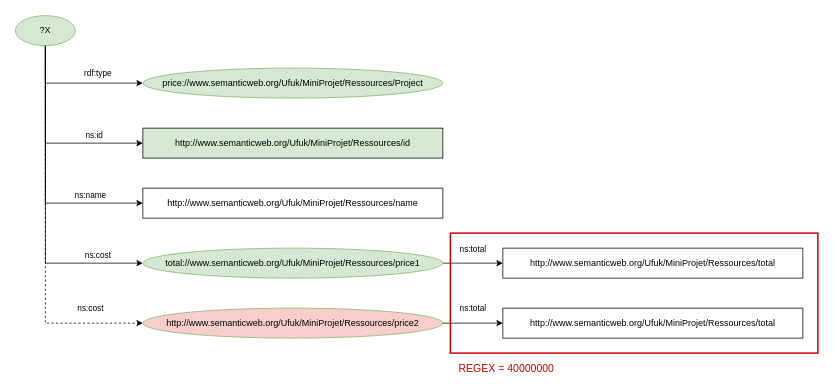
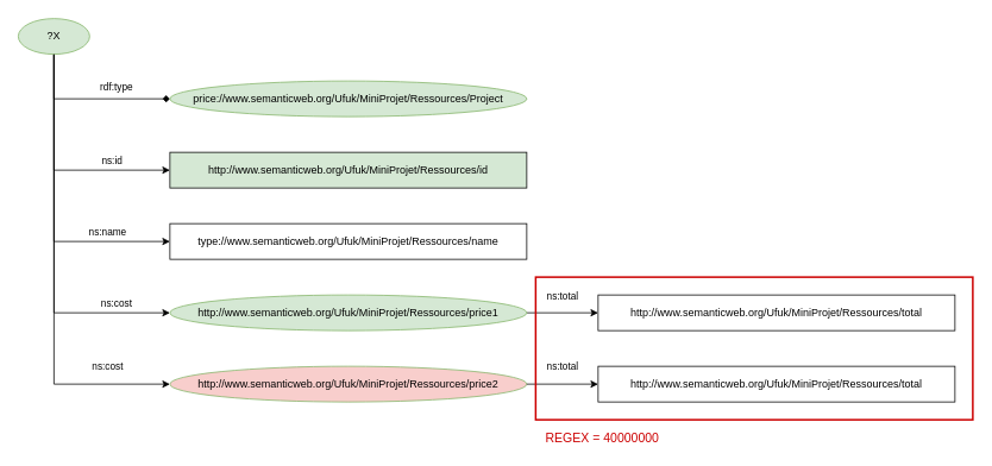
- <mxCell id="2" value="&lt;br&gt;rdf:type" style="edgeStyle=orthogonalEdgeStyle;rounded=0;orthogonalLoop=1;jettySize=auto;html=1;labelBackgroundColor=none;entryX=0;entryY=0.5;entryDx=0;entryDy=0;" parent="1" source="6" target="7" edge="1"><mxGeometry x="0.333" y="20" relative="1" as="geometry"><Array as="points"><mxPoint x="60" y="110" /></Array><mxPoint as="offset" /></mxGeometry></mxCell>
+ <mxCell id="2" value="&lt;br&gt;rdf:type" style="edgeStyle=orthogonalEdgeStyle;rounded=0;orthogonalLoop=1;jettySize=auto;html=1;labelBackgroundColor=none;entryX=0;entryY=0.5;entryDx=0;entryDy=0;endArrow=diamond;" parent="1" source="6" target="7" edge="1"><mxGeometry x="0.333" y="20" relative="1" as="geometry"><Array as="points"><mxPoint x="60" y="110" /></Array><mxPoint as="offset" /></mxGeometry></mxCell>
- <mxCell id="9" value="http://www.semanticweb.org/Ufuk/MiniProjet/Ressources/name" style="rounded=0;whiteSpace=wrap;html=1;" parent="1" vertex="1"><mxGeometry x="190" y="250" width="400" height="40" as="geometry" /></mxCell>
+ <mxCell id="9" value="type://www.semanticweb.org/Ufuk/MiniProjet/Ressources/name" style="rounded=0;whiteSpace=wrap;html=1;" parent="1" vertex="1"><mxGeometry x="190" y="250" width="400" height="40" as="geometry" /></mxCell>
- <mxCell id="11" value="&lt;span&gt;total://www.semanticweb.org/Ufuk/MiniProjet/Ressources/price1&lt;/span&gt;" style="ellipse;whiteSpace=wrap;html=1;fillColor=#d5e8d4;strokeColor=#82b366;" parent="1" vertex="1"><mxGeometry x="190" y="330" width="400" height="40" as="geometry" /></mxCell>
+ <mxCell id="11" value="&lt;span&gt;http://www.semanticweb.org/Ufuk/MiniProjet/Ressources/price1&lt;/span&gt;" style="ellipse;whiteSpace=wrap;html=1;fillColor=#d5e8d4;strokeColor=#82b366;" parent="1" vertex="1"><mxGeometry x="190" y="330" width="400" height="40" as="geometry" /></mxCell>
- <mxCell id="12" value="ns:cost" style="edgeStyle=orthogonalEdgeStyle;rounded=0;orthogonalLoop=1;jettySize=auto;html=1;labelBackgroundColor=none;entryX=0;entryY=0.5;entryDx=0;entryDy=0;exitX=0.5;exitY=1;exitDx=0;exitDy=0;dashed=1;" parent="1" source="6" target="13" edge="1"><mxGeometry x="0.4" y="60" relative="1" as="geometry"><mxPoint x="60" y="100.5" as="sourcePoint" /><mxPoint x="527" y="360.5" as="targetPoint" /><Array as="points"><mxPoint x="60" y="430" /></Array><mxPoint as="offset" /></mxGeometry></mxCell>
+ <mxCell id="12" value="ns:cost" style="edgeStyle=orthogonalEdgeStyle;rounded=0;orthogonalLoop=1;jettySize=auto;html=1;labelBackgroundColor=none;entryX=0;entryY=0.5;entryDx=0;entryDy=0;exitX=0.5;exitY=1;exitDx=0;exitDy=0;" parent="1" source="6" target="13" edge="1"><mxGeometry x="0.4" y="60" relative="1" as="geometry"><mxPoint x="60" y="100.5" as="sourcePoint" /><mxPoint x="527" y="360.5" as="targetPoint" /><Array as="points"><mxPoint x="60" y="430" /></Array><mxPoint as="offset" /></mxGeometry></mxCell>
